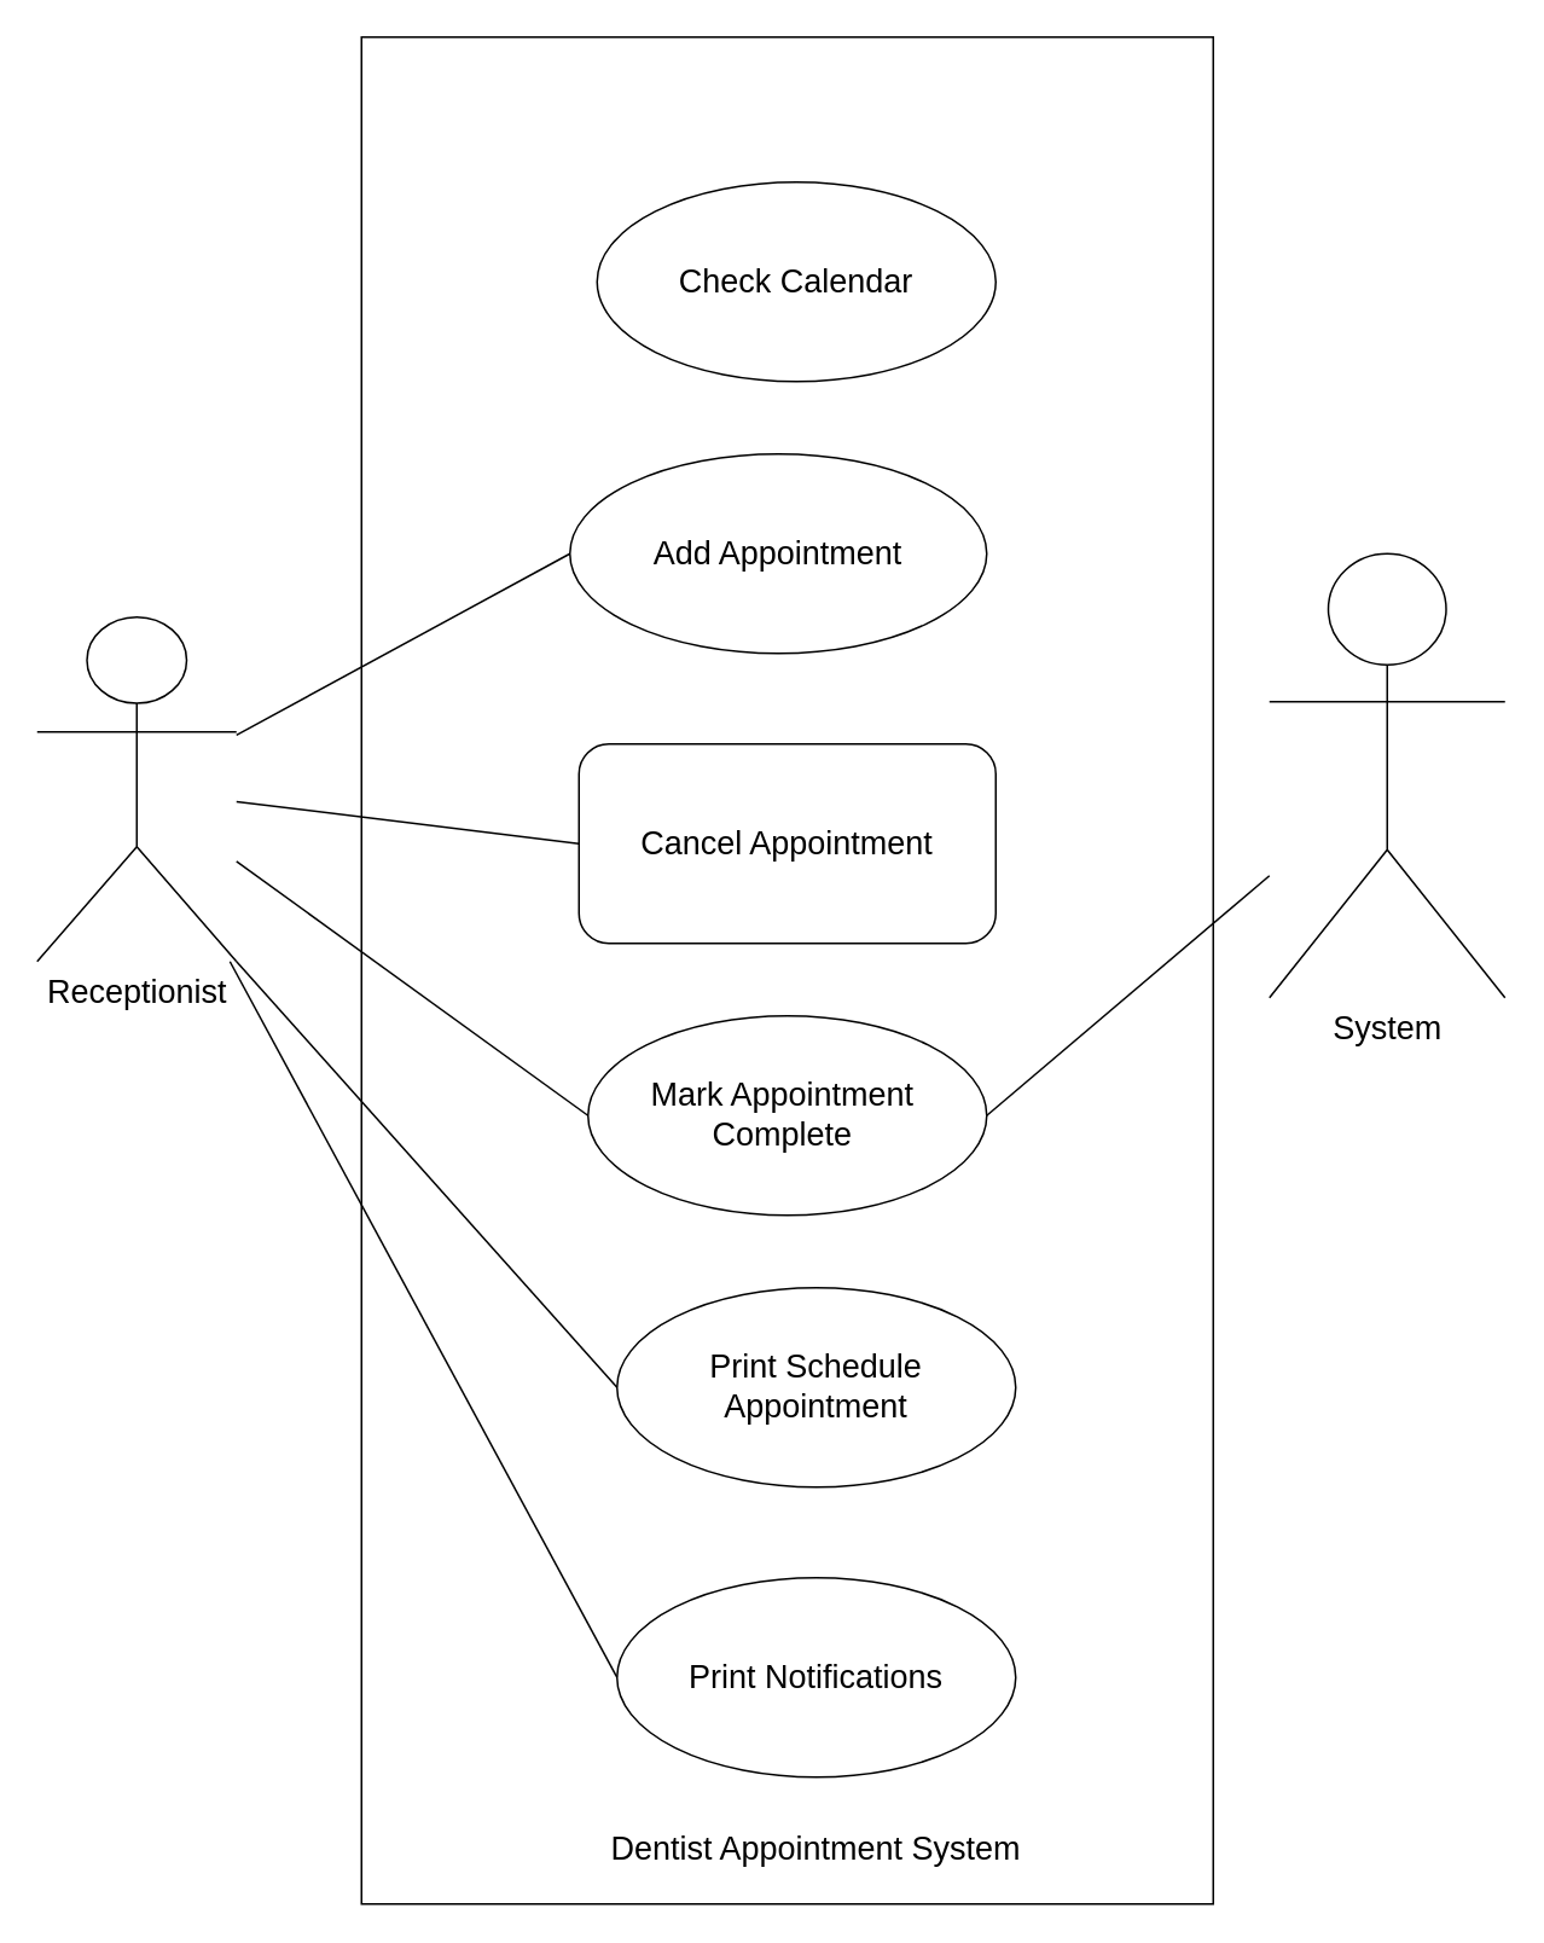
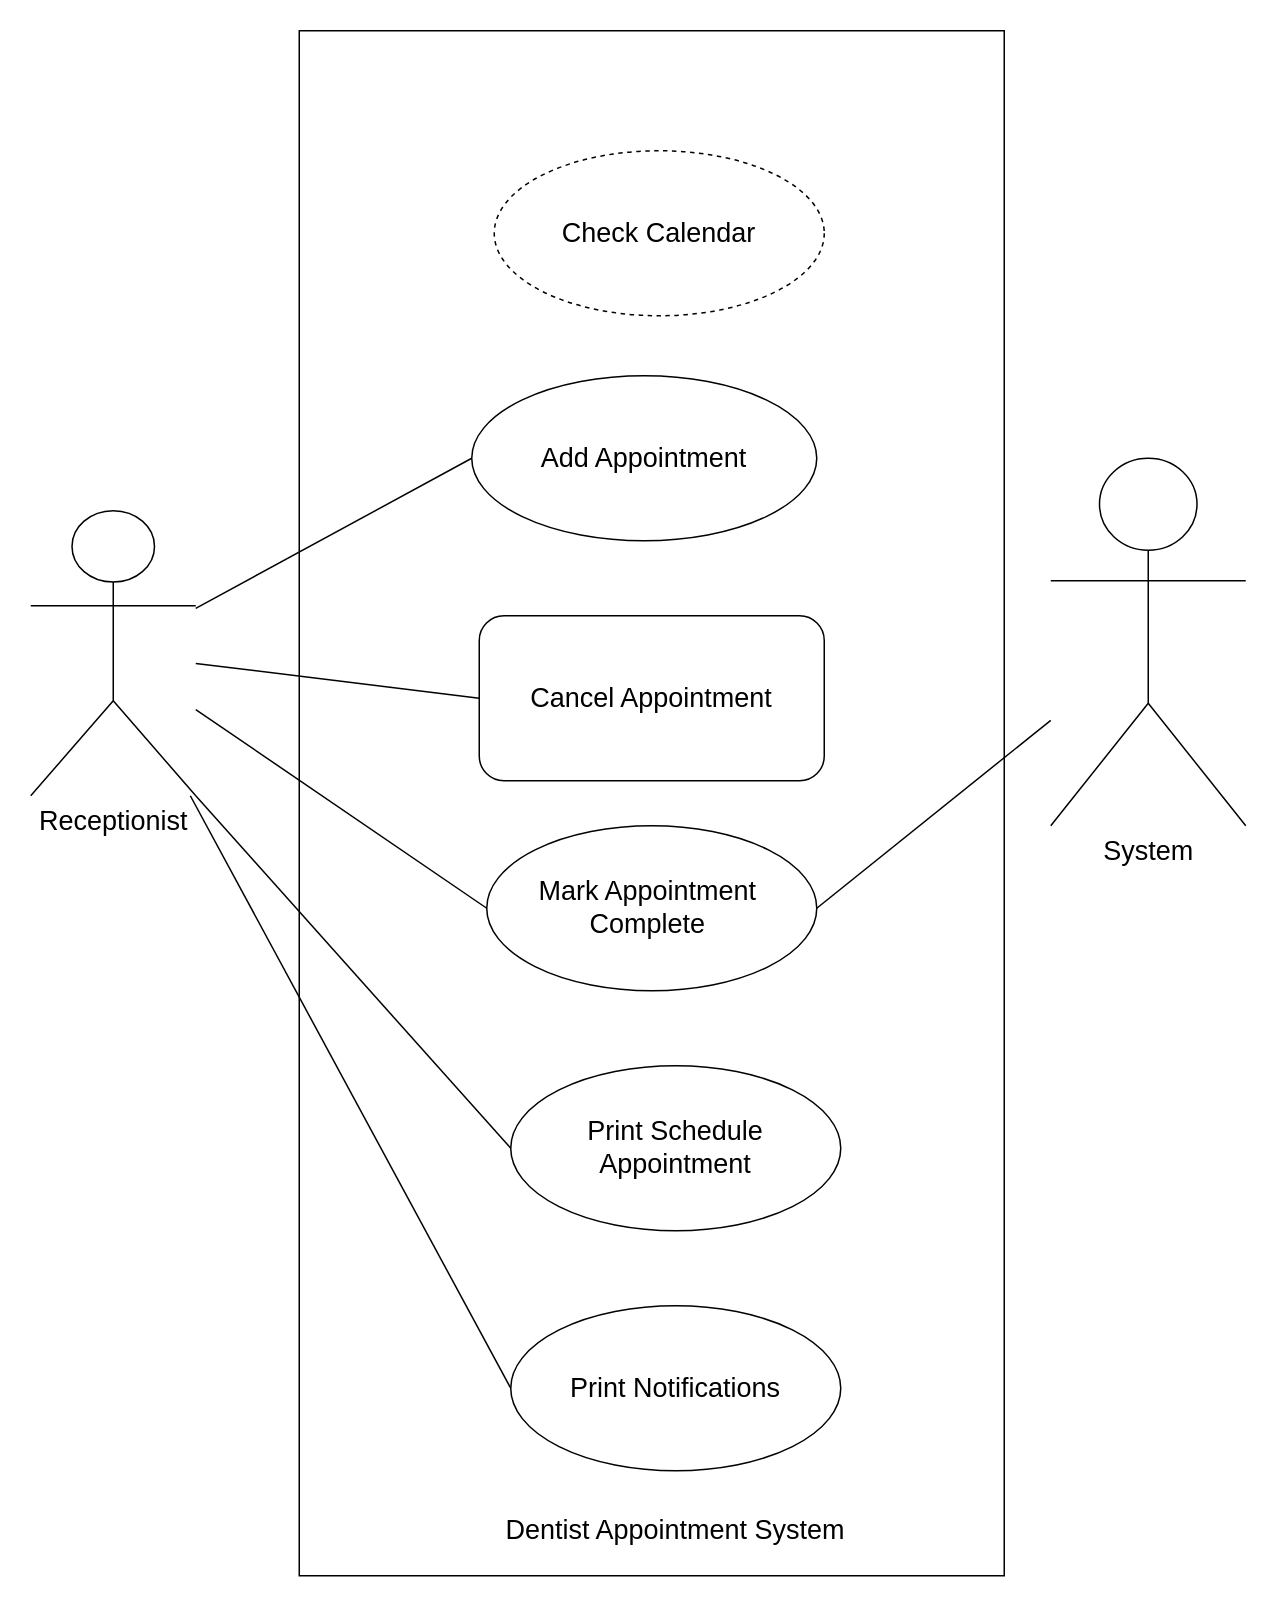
- <mxCell id="3" value="&lt;font style=&quot;font-size: 18px;&quot;&gt;Check Calendar&lt;/font&gt;" style="ellipse;whiteSpace=wrap;html=1;" parent="1" vertex="1"><mxGeometry x="329" y="100" width="220" height="110" as="geometry" /></mxCell>
+ <mxCell id="3" value="&lt;font style=&quot;font-size: 18px;&quot;&gt;Check Calendar&lt;/font&gt;" style="ellipse;whiteSpace=wrap;html=1;dashed=1;" parent="1" vertex="1"><mxGeometry x="329" y="100" width="220" height="110" as="geometry" /></mxCell>
- <mxCell id="5" value="&lt;font style=&quot;font-size: 18px;&quot;&gt;Mark Appointment&amp;nbsp;&lt;br&gt;Complete&amp;nbsp;&lt;/font&gt;" style="ellipse;whiteSpace=wrap;html=1;" parent="1" vertex="1"><mxGeometry x="324" y="560" width="220" height="110" as="geometry" /></mxCell>
+ <mxCell id="5" value="&lt;font style=&quot;font-size: 18px;&quot;&gt;Mark Appointment&amp;nbsp;&lt;br&gt;Complete&amp;nbsp;&lt;/font&gt;" style="ellipse;whiteSpace=wrap;html=1;" parent="1" vertex="1"><mxGeometry x="324" y="550" width="220" height="110" as="geometry" /></mxCell>
